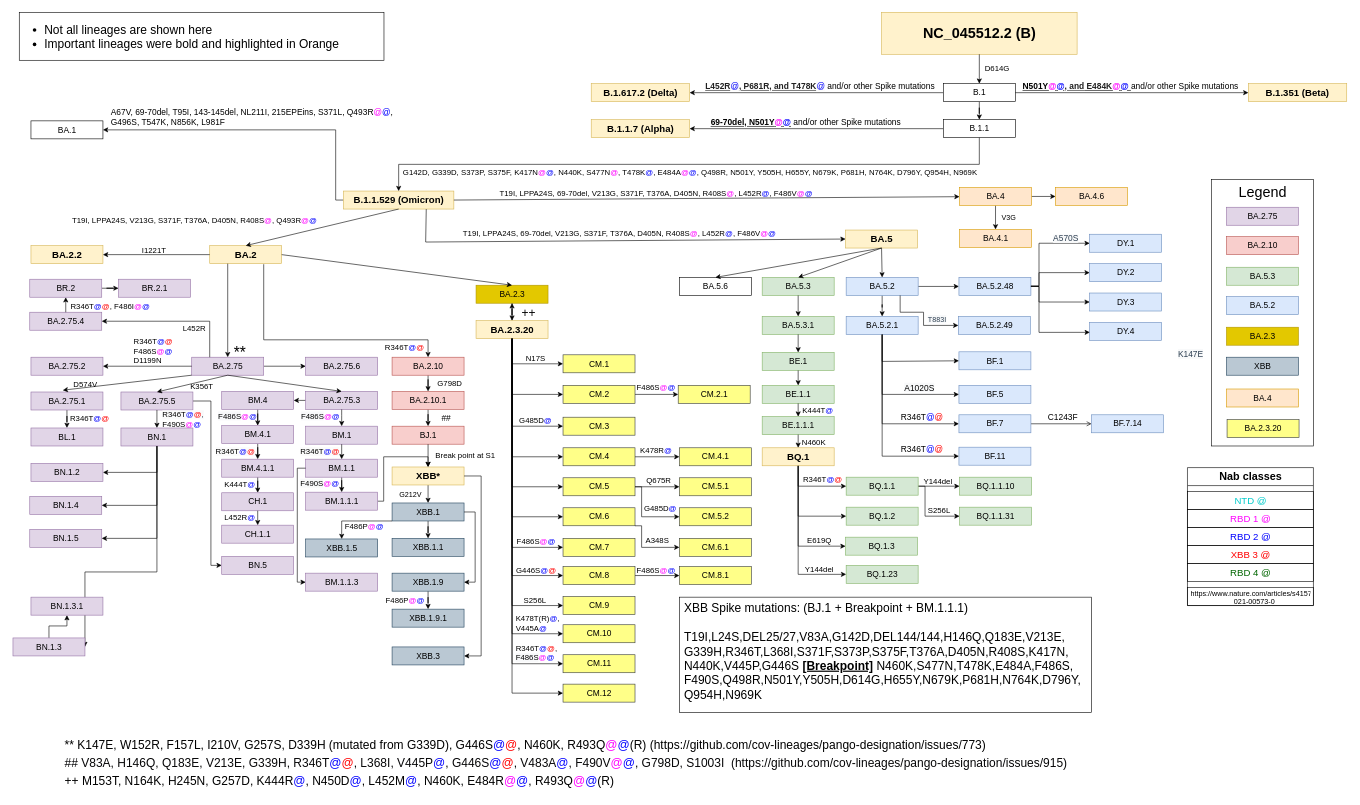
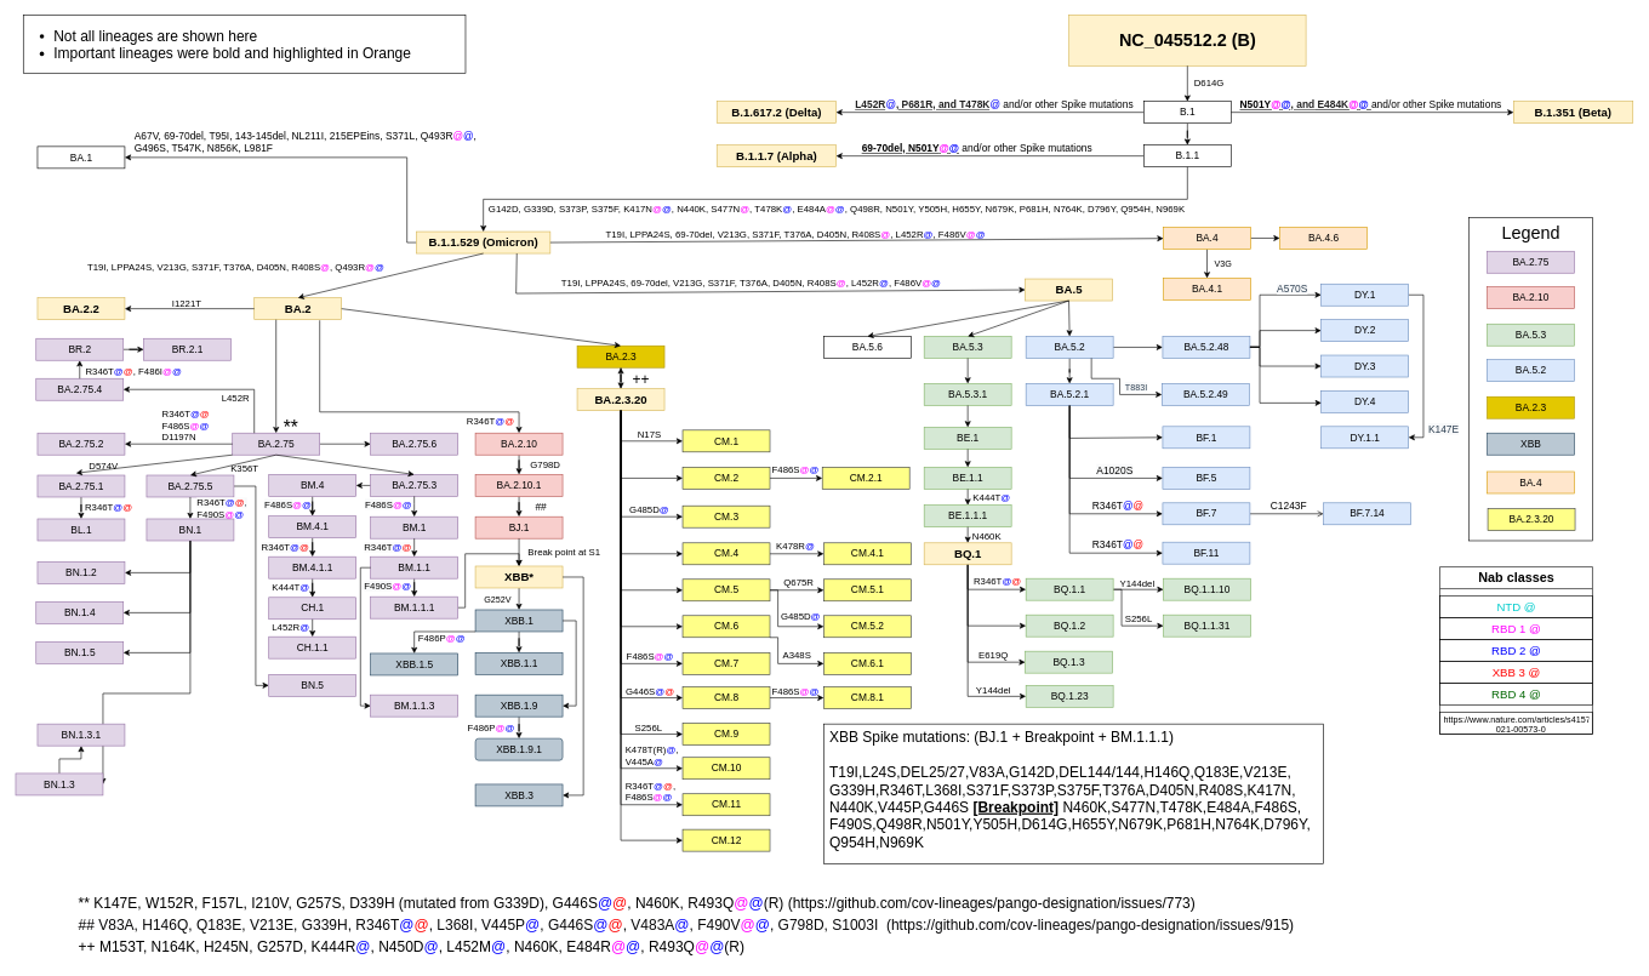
- <mxCell id="230" value="&lt;font style=&quot;font-size: 13px;&quot;&gt;R346T&lt;font style=&quot;border-color: var(--border-color); font-size: 13px;&quot; color=&quot;#0000ff&quot;&gt;@&lt;/font&gt;&lt;font style=&quot;border-color: var(--border-color); font-size: 13px;&quot; color=&quot;#ff0000&quot;&gt;@&lt;/font&gt;&lt;br style=&quot;border-color: var(--border-color);&quot;&gt;F486S&lt;span style=&quot;border-color: var(--border-color);&quot;&gt;&lt;font style=&quot;border-color: var(--border-color); font-size: 13px;&quot; color=&quot;#ff00ff&quot;&gt;@&lt;/font&gt;&lt;/span&gt;&lt;span style=&quot;border-color: var(--border-color);&quot;&gt;&lt;font style=&quot;border-color: var(--border-color); font-size: 13px;&quot; color=&quot;#0000ff&quot;&gt;@&lt;/font&gt;&lt;/span&gt;&lt;br style=&quot;border-color: var(--border-color);&quot;&gt;D1199N&lt;/font&gt;" style="text;html=1;strokeColor=none;fillColor=none;align=left;verticalAlign=middle;whiteSpace=wrap;rounded=0;fontSize=13;fontFamily=Helvetica;" vertex="1" parent="1"><mxGeometry x="220" y="560" width="81" height="50" as="geometry" /></mxCell>
+ <mxCell id="230" value="&lt;font style=&quot;font-size: 13px;&quot;&gt;R346T&lt;font style=&quot;border-color: var(--border-color); font-size: 13px;&quot; color=&quot;#0000ff&quot;&gt;@&lt;/font&gt;&lt;font style=&quot;border-color: var(--border-color); font-size: 13px;&quot; color=&quot;#ff0000&quot;&gt;@&lt;/font&gt;&lt;br style=&quot;border-color: var(--border-color);&quot;&gt;F486S&lt;span style=&quot;border-color: var(--border-color);&quot;&gt;&lt;font style=&quot;border-color: var(--border-color); font-size: 13px;&quot; color=&quot;#ff00ff&quot;&gt;@&lt;/font&gt;&lt;/span&gt;&lt;span style=&quot;border-color: var(--border-color);&quot;&gt;&lt;font style=&quot;border-color: var(--border-color); font-size: 13px;&quot; color=&quot;#0000ff&quot;&gt;@&lt;/font&gt;&lt;/span&gt;&lt;br style=&quot;border-color: var(--border-color);&quot;&gt;D1197N&lt;/font&gt;" style="text;html=1;strokeColor=none;fillColor=none;align=left;verticalAlign=middle;whiteSpace=wrap;rounded=0;fontSize=13;fontFamily=Helvetica;" vertex="1" parent="1"><mxGeometry x="220" y="560" width="81" height="50" as="geometry" /></mxCell>
+ <mxCell id="270" value="DY.1.1" style="rounded=0;whiteSpace=wrap;html=1;fillColor=#dae8fc;strokeColor=#6c8ebf;fontFamily=Helvetica;fontSize=14;" vertex="1" parent="1"><mxGeometry x="1815.5" y="586" width="120" height="30" as="geometry" /></mxCell>
+ <mxCell id="264" value="" style="edgeStyle=orthogonalEdgeStyle;rounded=0;orthogonalLoop=1;jettySize=auto;html=1;entryX=1;entryY=0.5;entryDx=0;entryDy=0;" edge="1" parent="1" source="265" target="270"><mxGeometry relative="1" as="geometry"><Array as="points"><mxPoint x="1956" y="405" /><mxPoint x="1956" y="601" /></Array></mxGeometry></mxCell>
- <mxCell id="108" value="G212V" style="text;html=1;align=center;verticalAlign=middle;resizable=0;points=[];autosize=1;strokeColor=none;fillColor=none;fontSize=12;fontFamily=Helvetica;fontColor=#000000;" vertex="1" parent="1"><mxGeometry x="652.5" y="809" width="60" height="30" as="geometry" /></mxCell>
+ <mxCell id="108" value="G252V" style="text;html=1;align=center;verticalAlign=middle;resizable=0;points=[];autosize=1;strokeColor=none;fillColor=none;fontSize=12;fontFamily=Helvetica;fontColor=#000000;" vertex="1" parent="1"><mxGeometry x="652.5" y="809" width="60" height="30" as="geometry" /></mxCell>
- <mxCell id="280" value="XBB.1.9.1" style="rounded=0;whiteSpace=wrap;html=1;fillColor=#bac8d3;strokeColor=#23445d;fontFamily=Helvetica;fontSize=14;" vertex="1" parent="1"><mxGeometry x="652.5" y="1015" width="120" height="30" as="geometry" /></mxCell>
+ <mxCell id="280" value="XBB.1.9.1" style="whiteSpace=wrap;html=1;fillColor=#bac8d3;strokeColor=#23445d;fontFamily=Helvetica;fontSize=14;rounded=1;" vertex="1" parent="1"><mxGeometry x="652.5" y="1015" width="120" height="30" as="geometry" /></mxCell>
